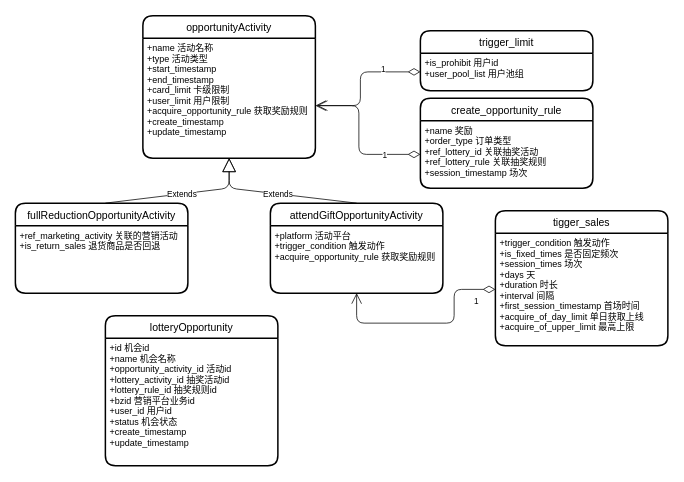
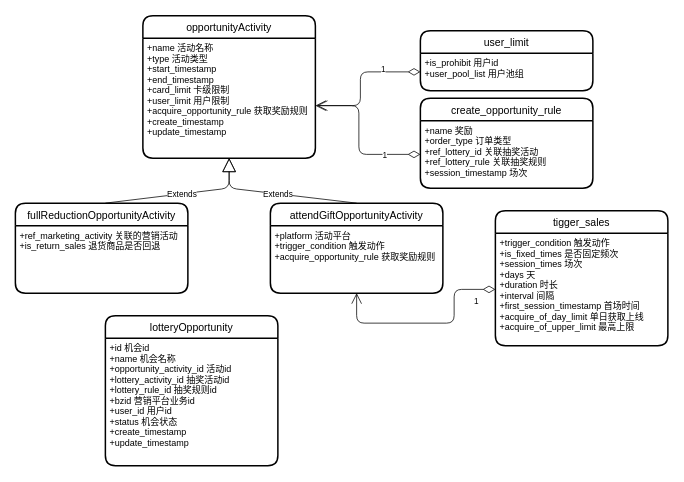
- <mxCell id="10" value="trigger_limit" style="swimlane;childLayout=stackLayout;horizontal=1;startSize=30;horizontalStack=0;rounded=1;fontSize=14;fontStyle=0;strokeWidth=2;resizeParent=0;resizeLast=1;shadow=0;dashed=0;align=center;" vertex="1" parent="1"><mxGeometry x="560" y="40" width="230" height="80" as="geometry" /></mxCell>
+ <mxCell id="10" value="user_limit" style="swimlane;childLayout=stackLayout;horizontal=1;startSize=30;horizontalStack=0;rounded=1;fontSize=14;fontStyle=0;strokeWidth=2;resizeParent=0;resizeLast=1;shadow=0;dashed=0;align=center;" vertex="1" parent="1"><mxGeometry x="560" y="40" width="230" height="80" as="geometry" /></mxCell>
